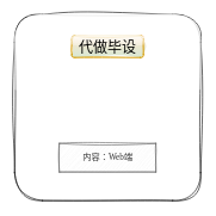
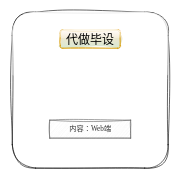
- <mxCell id="4" value="内容：Web端" style="text;html=1;align=center;verticalAlign=middle;whiteSpace=wrap;rounded=0;fillColor=#f5f5f5;fontColor=#333333;strokeColor=#666666;sketch=1;curveFitting=1;jiggle=2;fontFamily=Comic Sans MS;" vertex="1" parent="1"><mxGeometry x="82.5" y="200" width="135" height="40" as="geometry" /></mxCell>
+ <mxCell id="4" value="内容：Web端" style="text;html=1;align=center;verticalAlign=middle;whiteSpace=wrap;rounded=0;fillColor=#f5f5f5;fontColor=#333333;strokeColor=#666666;sketch=1;curveFitting=1;jiggle=2;fontFamily=Comic Sans MS;" vertex="1" parent="1"><mxGeometry x="82.5" y="200" width="135" height="30" as="geometry" /></mxCell>
